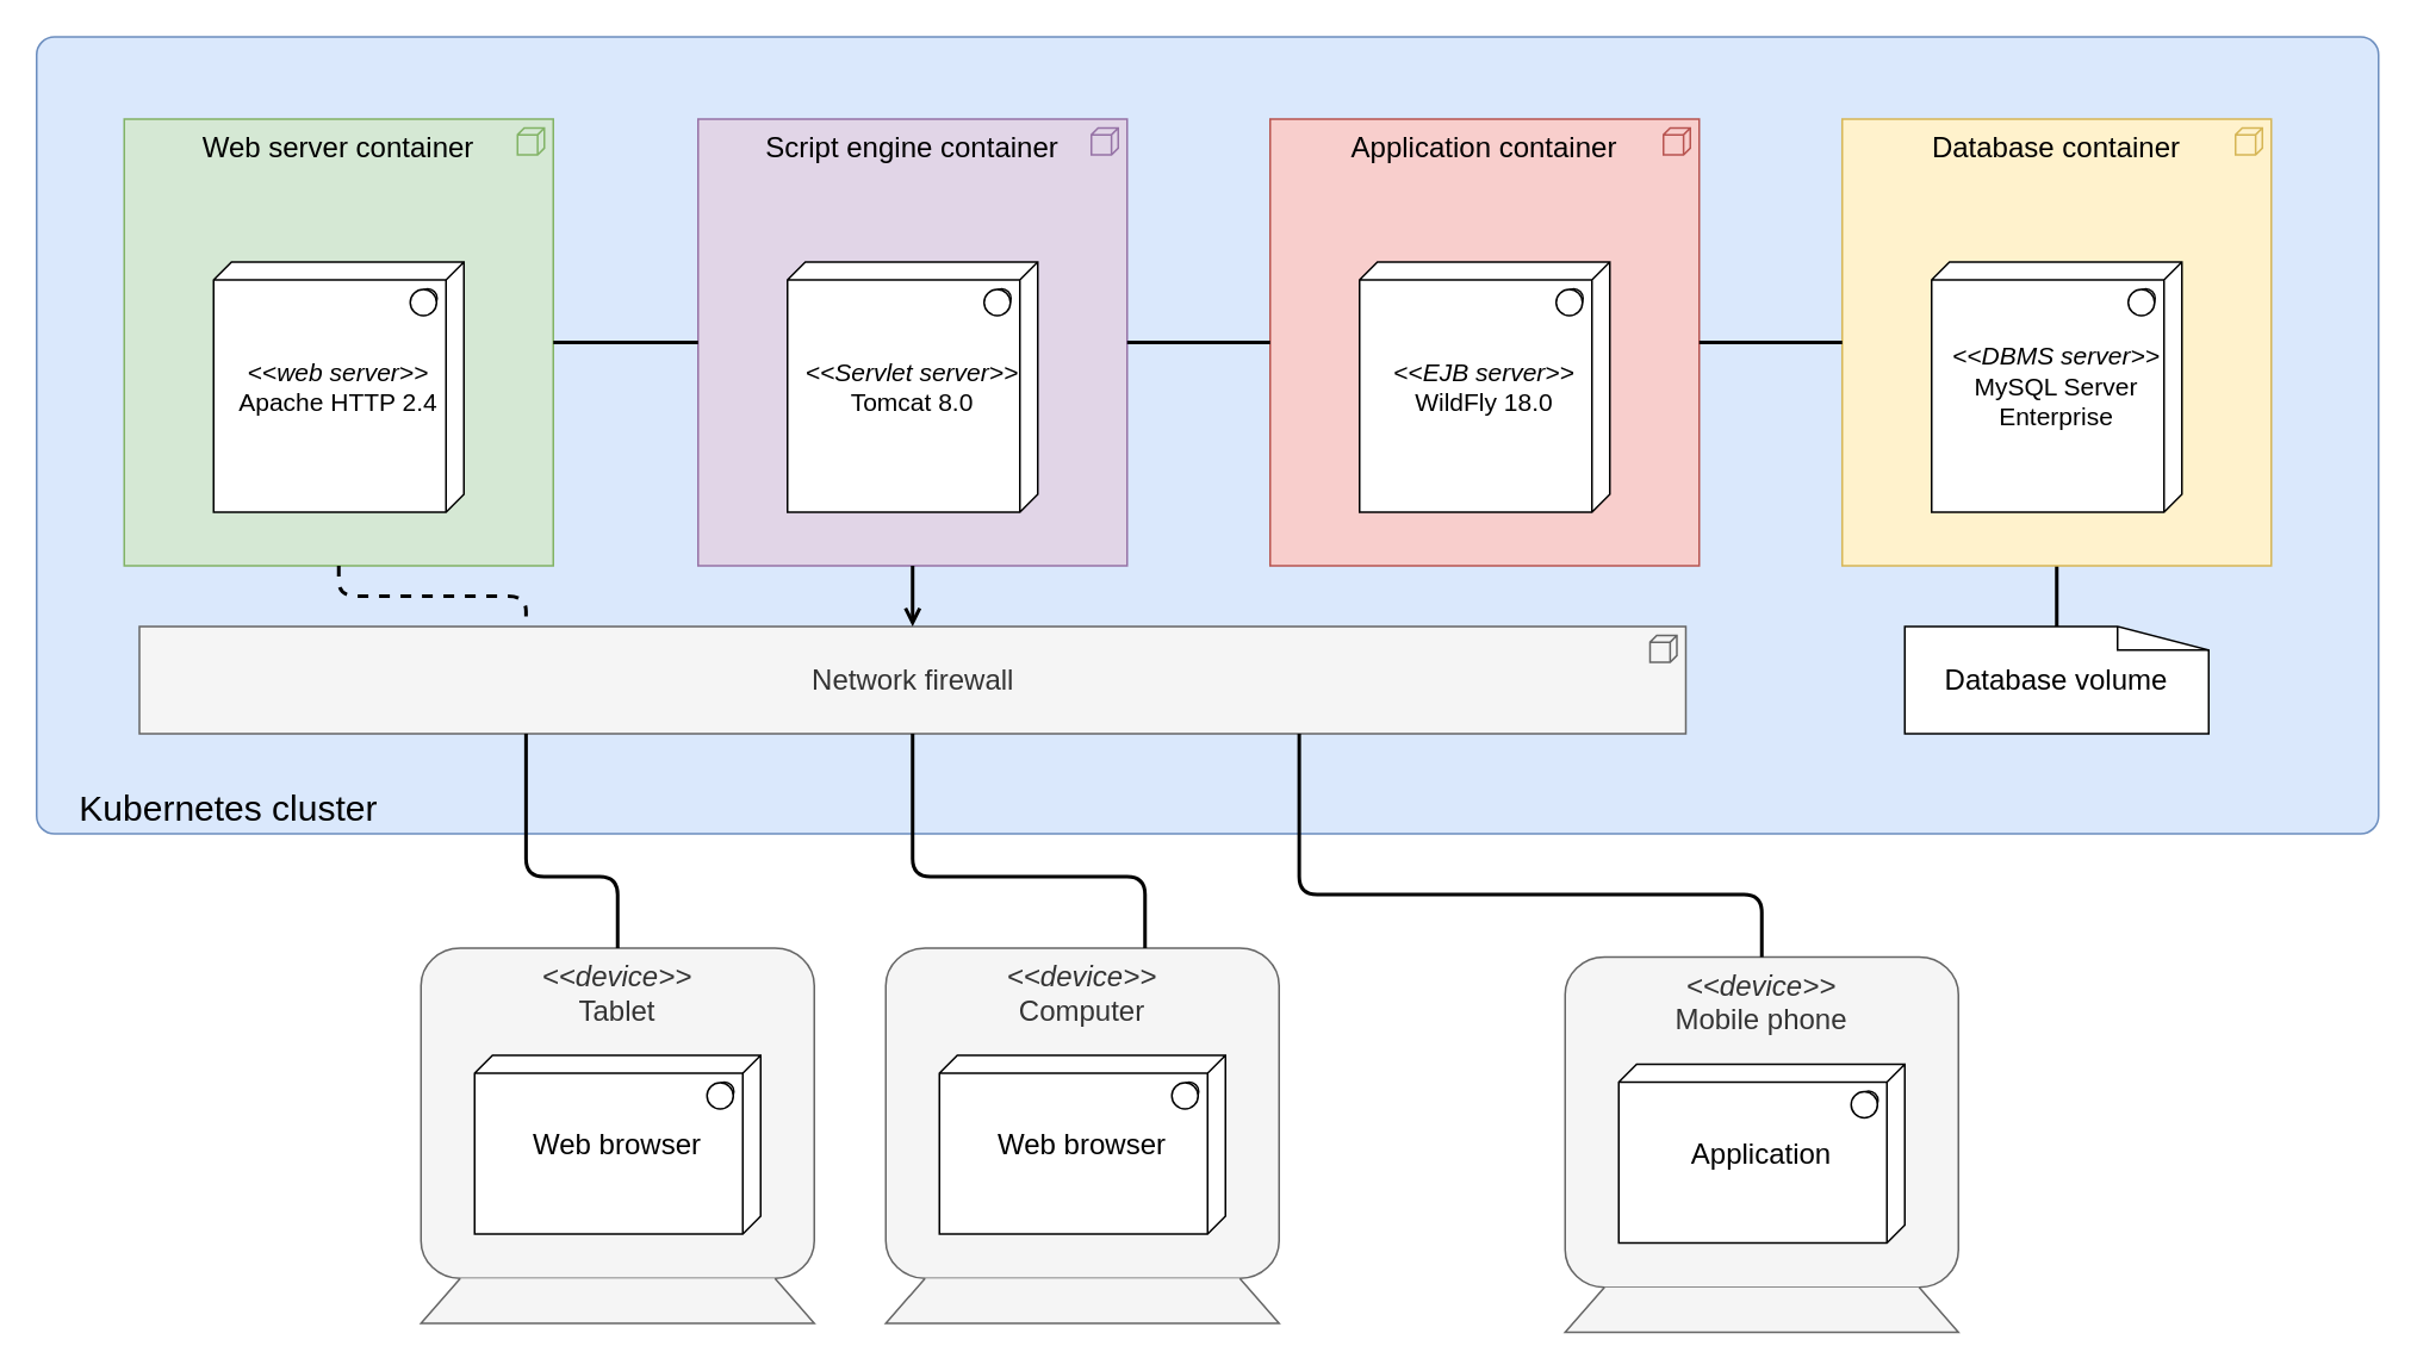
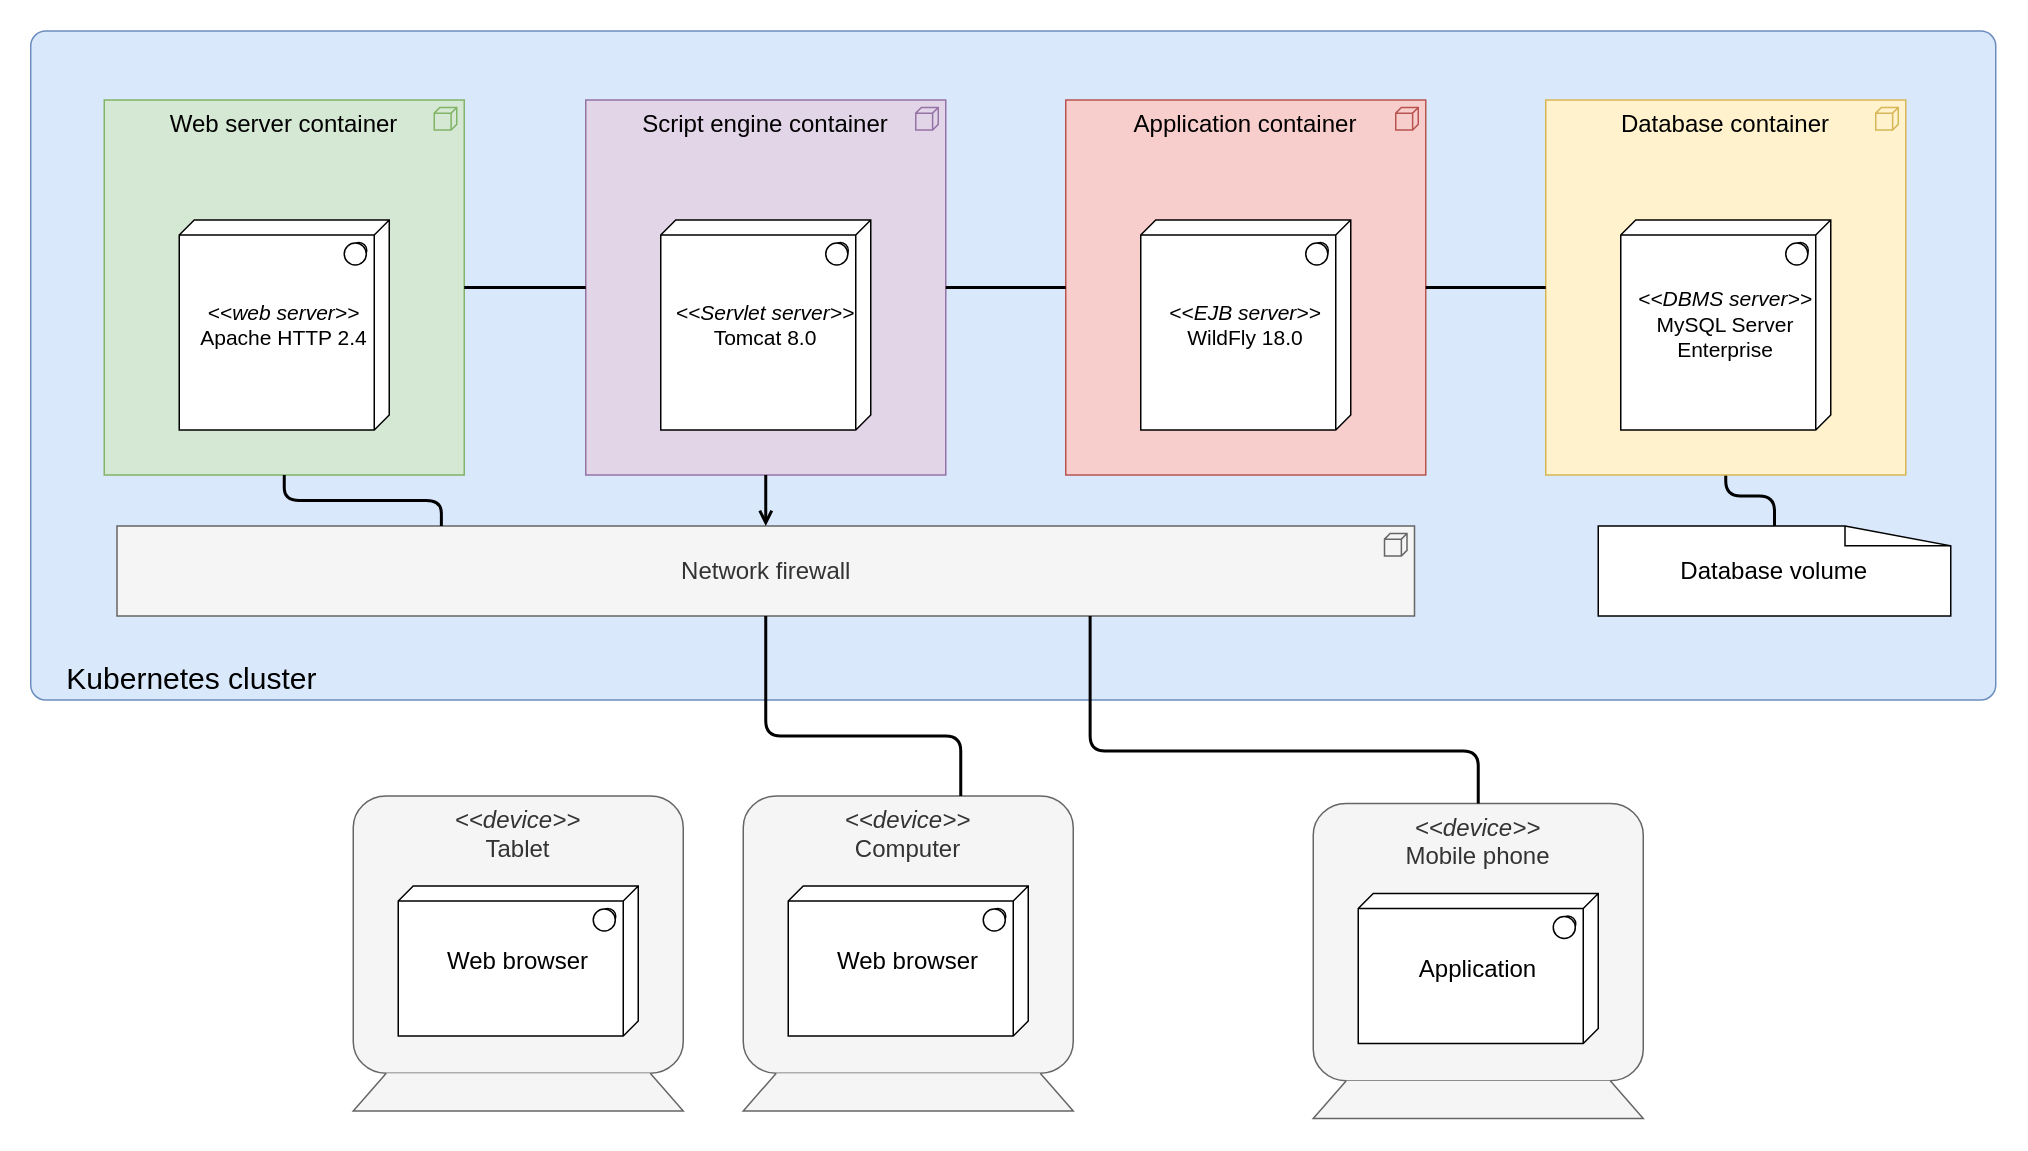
- <mxCell id="18" value="" style="edgeStyle=elbowEdgeStyle;html=1;endArrow=none;elbow=vertical;strokeWidth=2;entryX=0.25;entryY=0;entryDx=0;entryDy=0;entryPerimeter=0;dashed=1;" edge="1" parent="1" source="4" target="17"><mxGeometry width="160" relative="1" as="geometry"><mxPoint x="250" y="340" as="sourcePoint" /><mxPoint x="410" y="340" as="targetPoint" /></mxGeometry></mxCell>
+ <mxCell id="18" value="" style="edgeStyle=elbowEdgeStyle;html=1;endArrow=none;elbow=vertical;strokeWidth=2;entryX=0.25;entryY=0;entryDx=0;entryDy=0;entryPerimeter=0;" edge="1" parent="1" source="4" target="17"><mxGeometry width="160" relative="1" as="geometry"><mxPoint x="250" y="340" as="sourcePoint" /><mxPoint x="410" y="340" as="targetPoint" /></mxGeometry></mxCell>
- <mxCell id="27" value="Database volume" style="html=1;outlineConnect=0;whiteSpace=wrap;shape=mxgraph.archimate3.artifact;align=center;fontSize=16;" vertex="1" parent="1"><mxGeometry x="1065" y="350" width="170" height="60" as="geometry" /></mxCell>
+ <mxCell id="27" value="Database volume" style="html=1;outlineConnect=0;whiteSpace=wrap;shape=mxgraph.archimate3.artifact;align=center;fontSize=16;" vertex="1" parent="1"><mxGeometry x="1065" y="350" width="235" height="60" as="geometry" /></mxCell>
- <mxCell id="19" value="" style="edgeStyle=elbowEdgeStyle;html=1;endArrow=none;elbow=vertical;strokeWidth=2;entryX=0.5;entryY=0;entryDx=0;entryDy=0;entryPerimeter=0;exitX=0.25;exitY=1;exitDx=0;exitDy=0;exitPerimeter=0;" edge="1" parent="1" source="17" target="15"><mxGeometry width="160" relative="1" as="geometry"><mxPoint x="160" y="780" as="sourcePoint" /><mxPoint x="641" y="824" as="targetPoint" /><Array as="points"><mxPoint x="510" y="490" /></Array></mxGeometry></mxCell>
